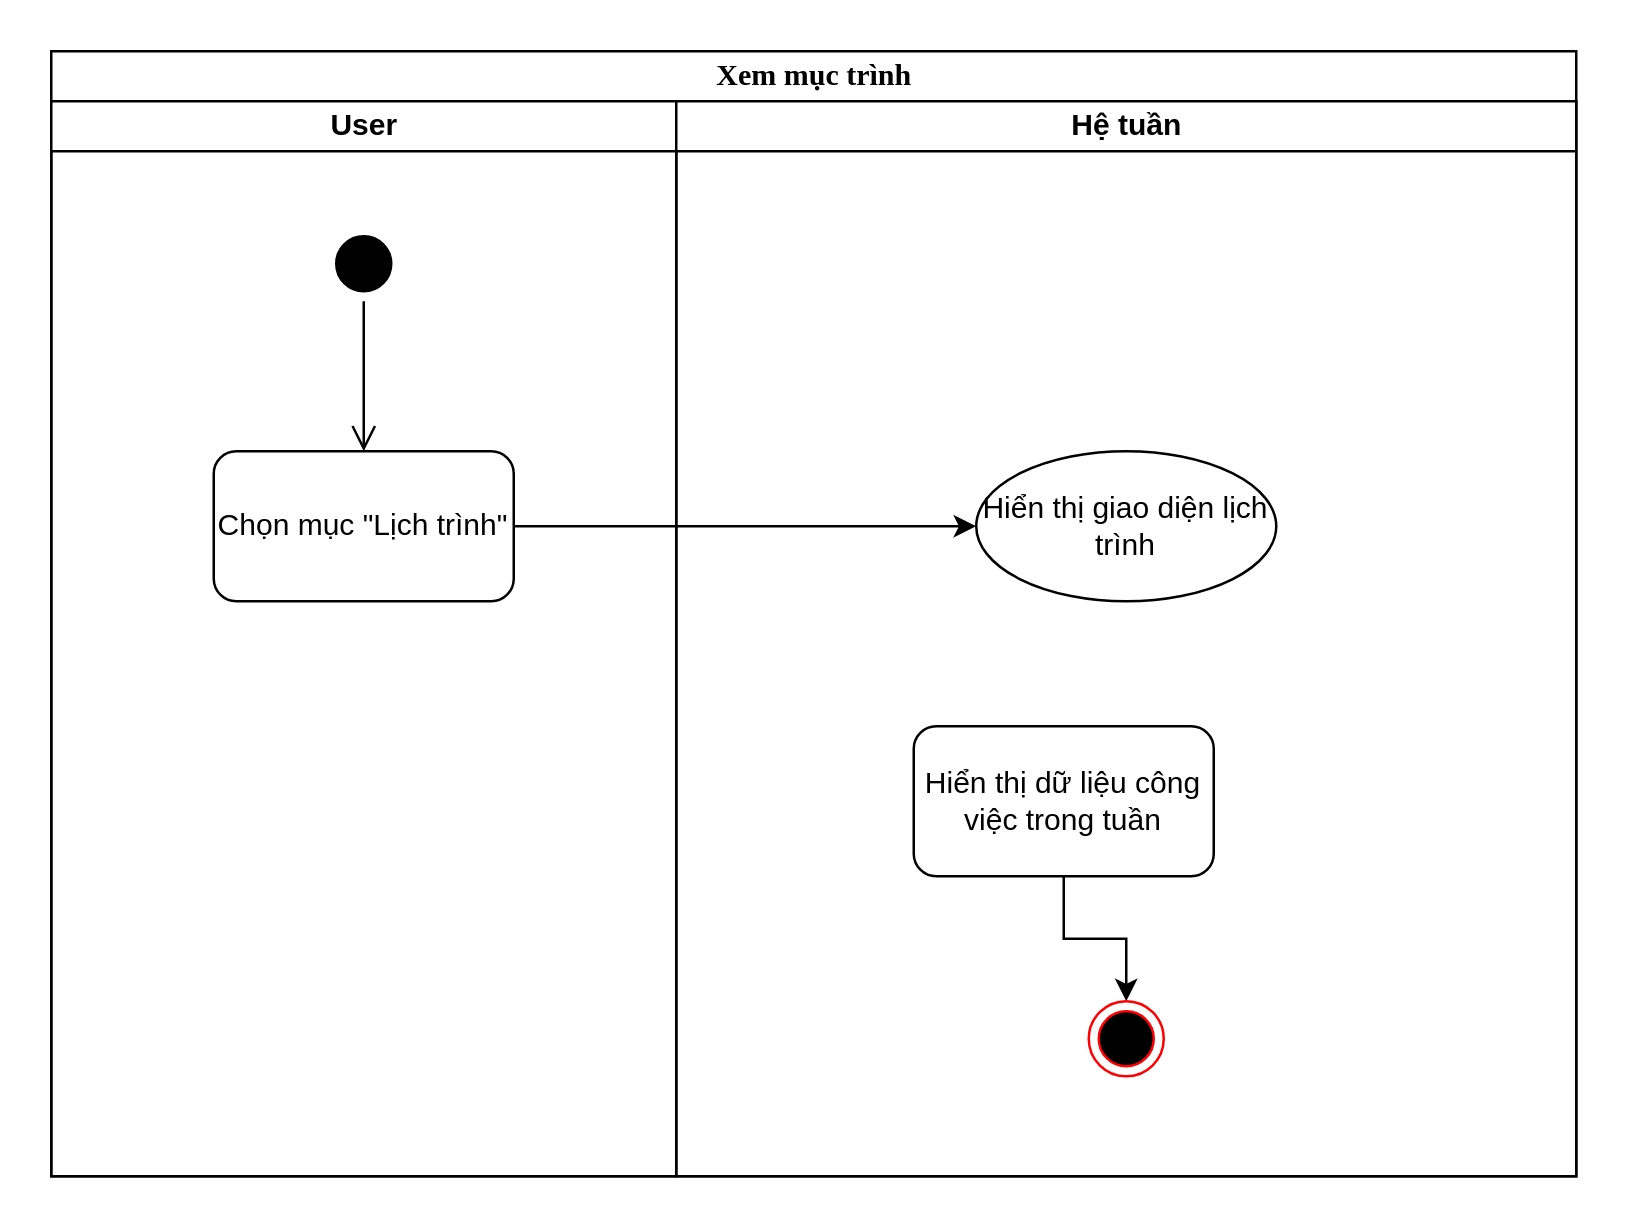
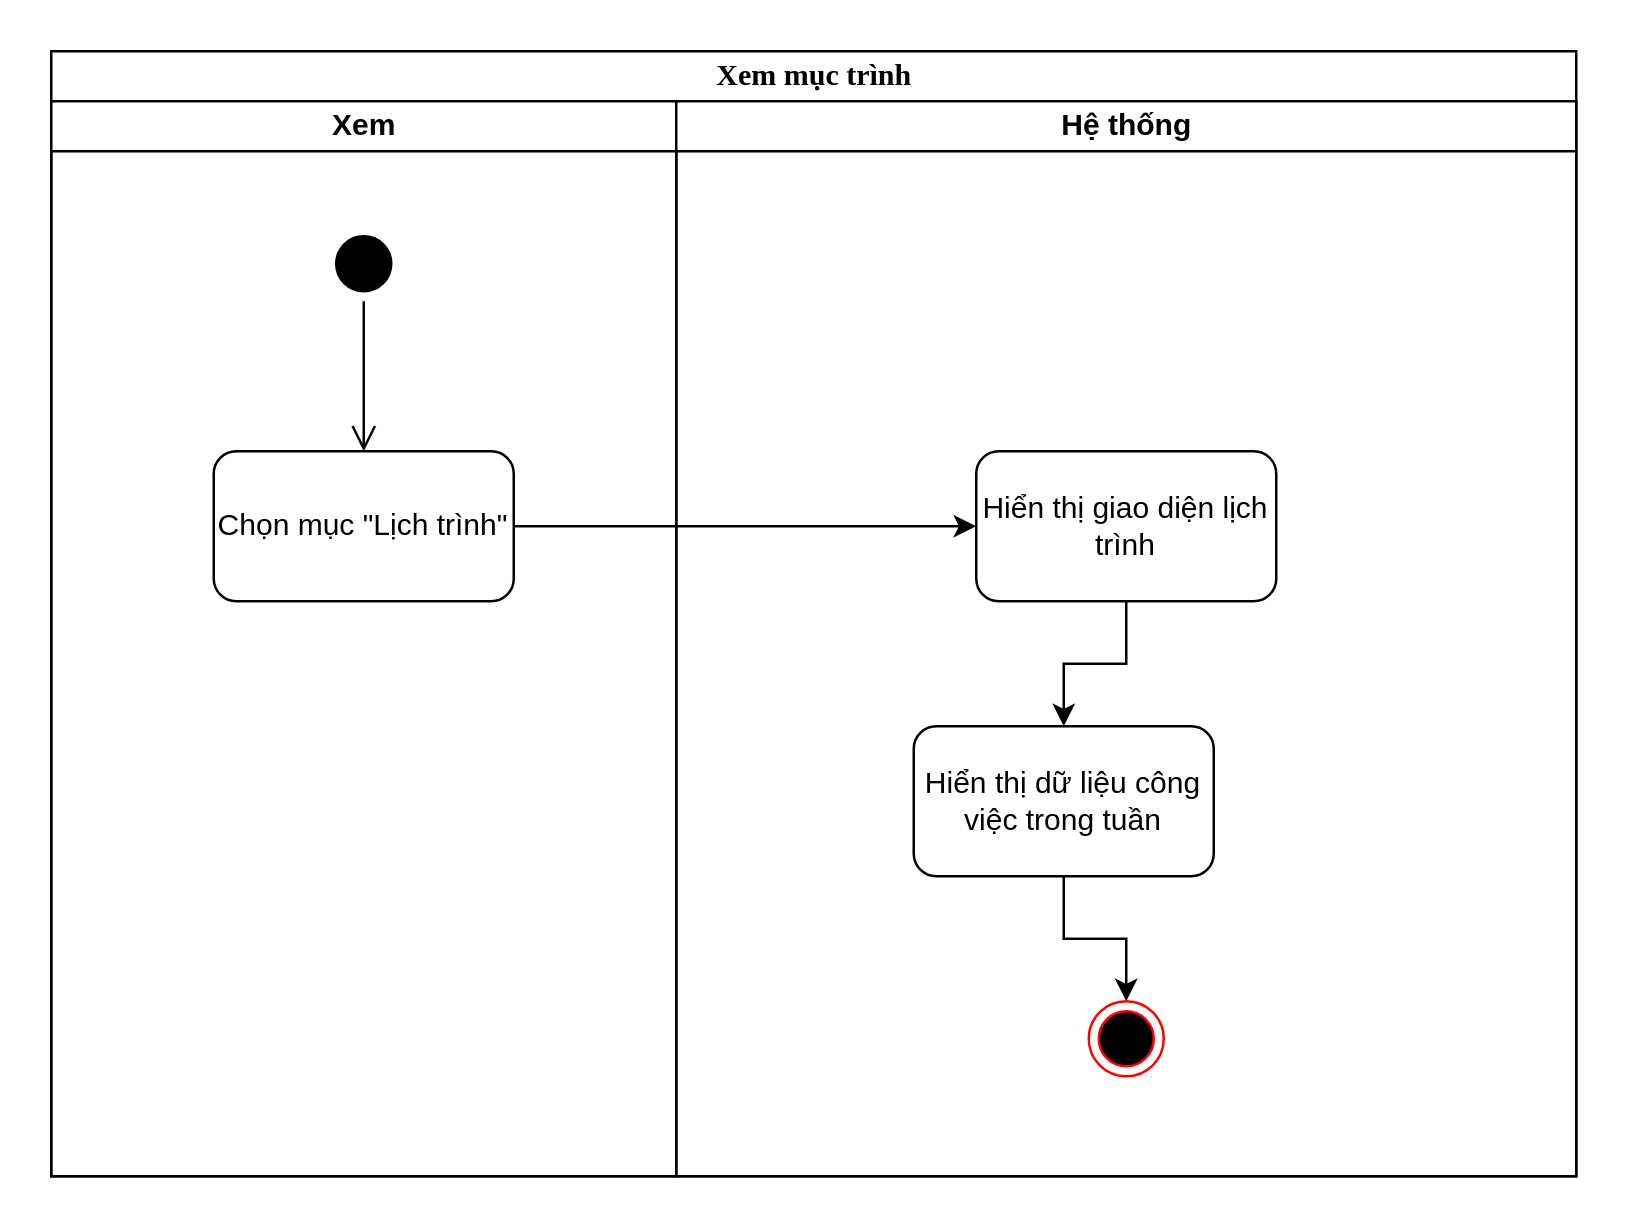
- <mxCell id="3" value="User" style="swimlane;html=1;startSize=20;" parent="2" vertex="1"><mxGeometry y="20" width="250" height="430" as="geometry" /></mxCell>
+ <mxCell id="3" value="Xem" style="swimlane;html=1;startSize=20;" parent="2" vertex="1"><mxGeometry y="20" width="250" height="430" as="geometry" /></mxCell>
- <mxCell id="7" value="Hệ tuần" style="swimlane;html=1;startSize=20;" parent="2" vertex="1"><mxGeometry x="250" y="20" width="360" height="430" as="geometry" /></mxCell>
+ <mxCell id="7" value="Hệ thống" style="swimlane;html=1;startSize=20;" parent="2" vertex="1"><mxGeometry x="250" y="20" width="360" height="430" as="geometry" /></mxCell>
- <mxCell id="9" value="Hiển thị giao diện lịch trình" style="ellipse;whiteSpace=wrap;html=1;strokeColor=#000000;" vertex="1" parent="7"><mxGeometry x="120" y="140" width="120" height="60" as="geometry" /></mxCell>
+ <mxCell id="9" value="Hiển thị giao diện lịch trình" style="rounded=1;whiteSpace=wrap;html=1;strokeColor=#000000;" vertex="1" parent="7"><mxGeometry x="120" y="140" width="120" height="60" as="geometry" /></mxCell>
+ <mxCell id="8" style="edgeStyle=orthogonalEdgeStyle;rounded=0;orthogonalLoop=1;jettySize=auto;html=1;entryX=0.5;entryY=0;entryDx=0;entryDy=0;strokeColor=#000000;" edge="1" parent="7" source="9" target="11"><mxGeometry relative="1" as="geometry" /></mxCell>
